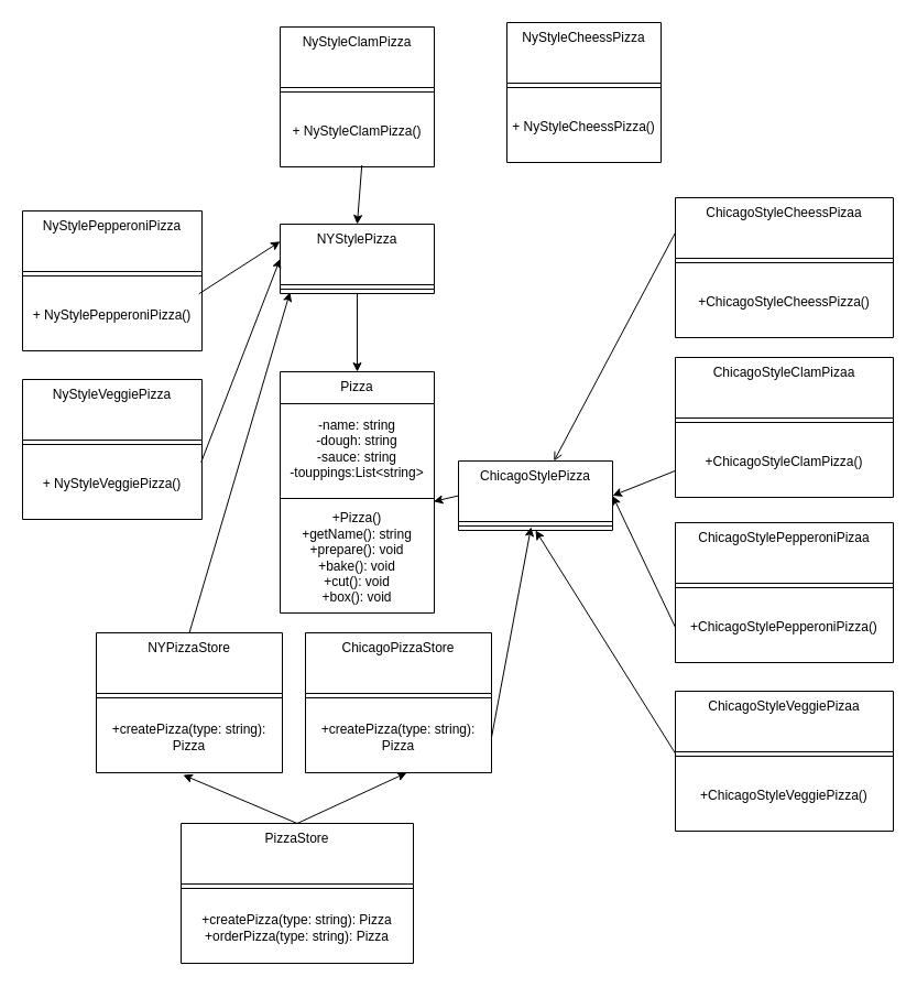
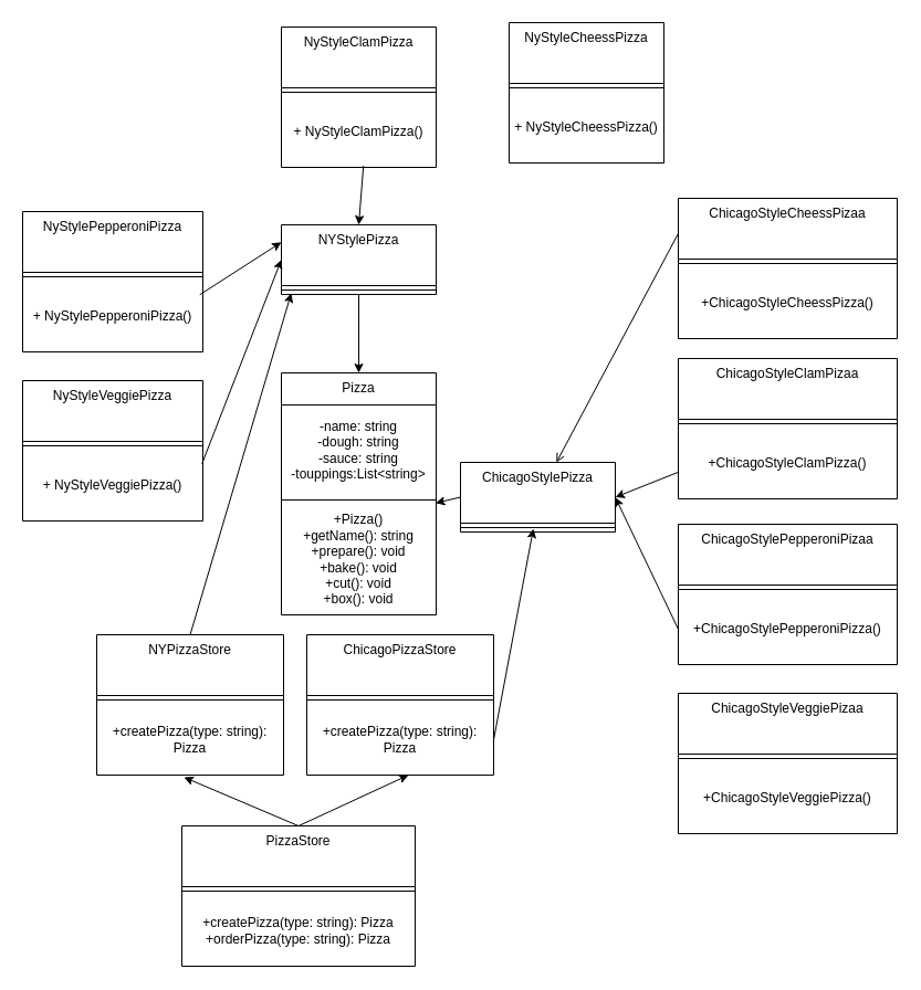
- <mxCell id="23" value="" style="endArrow=classic;html=1;rounded=0;entryX=0.5;entryY=1;entryDx=0;entryDy=0;exitX=0.001;exitY=-0.097;exitDx=0;exitDy=0;exitPerimeter=0;" edge="1" parent="1" source="19" target="6"><mxGeometry width="50" height="50" relative="1" as="geometry"><mxPoint x="643" y="241" as="sourcePoint" /><mxPoint x="533" y="448" as="targetPoint" /></mxGeometry></mxCell>
